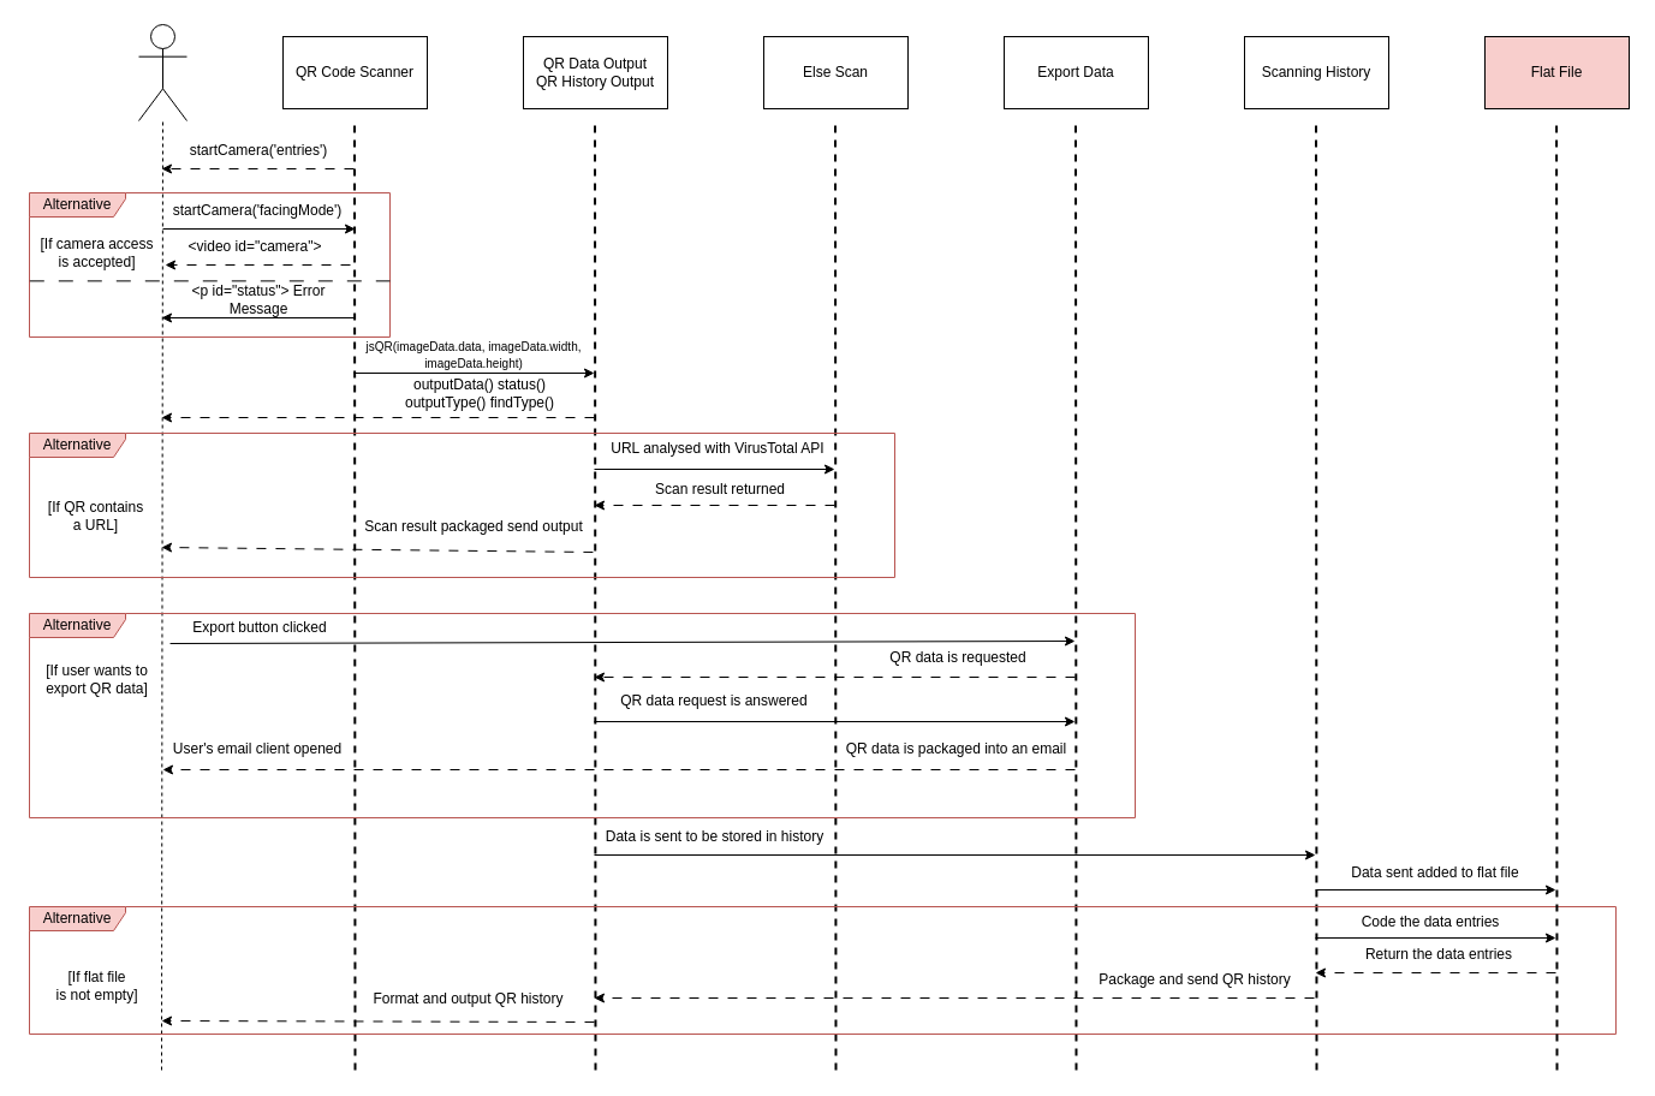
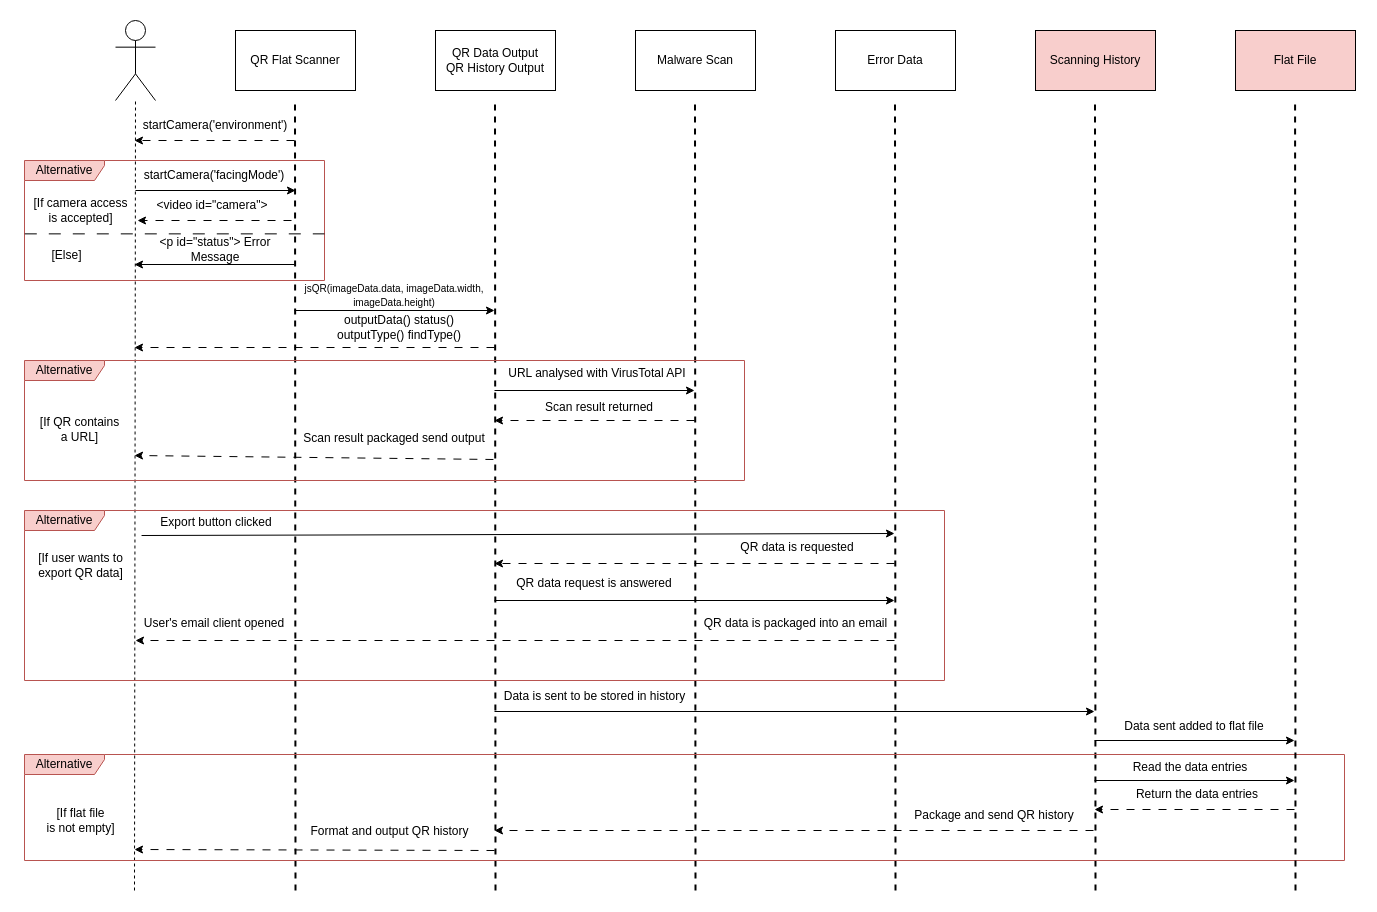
- <mxCell id="4" value="QR Code Scanner" style="rounded=0;whiteSpace=wrap;html=1;" parent="1" vertex="1"><mxGeometry x="235" y="30" width="120" height="60" as="geometry" /></mxCell>
+ <mxCell id="4" value="QR Flat Scanner" style="rounded=0;whiteSpace=wrap;html=1;" parent="1" vertex="1"><mxGeometry x="235" y="30" width="120" height="60" as="geometry" /></mxCell>
- <mxCell id="7" value="Else Scan" style="rounded=0;whiteSpace=wrap;html=1;" parent="1" vertex="1"><mxGeometry x="635" y="30" width="120" height="60" as="geometry" /></mxCell>
+ <mxCell id="7" value="Malware Scan" style="rounded=0;whiteSpace=wrap;html=1;" parent="1" vertex="1"><mxGeometry x="635" y="30" width="120" height="60" as="geometry" /></mxCell>
- <mxCell id="9" value="Export Data" style="rounded=0;whiteSpace=wrap;html=1;" parent="1" vertex="1"><mxGeometry x="835" y="30" width="120" height="60" as="geometry" /></mxCell>
+ <mxCell id="9" value="Error Data" style="rounded=0;whiteSpace=wrap;html=1;" parent="1" vertex="1"><mxGeometry x="835" y="30" width="120" height="60" as="geometry" /></mxCell>
- <mxCell id="8" value="Scanning History" style="rounded=0;whiteSpace=wrap;html=1;" parent="1" vertex="1"><mxGeometry x="1035" y="30" width="120" height="60" as="geometry" /></mxCell>
+ <mxCell id="8" value="Scanning History" style="rounded=0;whiteSpace=wrap;html=1;fillColor=#f8cecc;" parent="1" vertex="1"><mxGeometry x="1035" y="30" width="120" height="60" as="geometry" /></mxCell>
- <mxCell id="18" value="startCamera('entries')&lt;font style=&quot;font-size: 11px;&quot;&gt;&lt;br&gt;&lt;/font&gt;" style="text;html=1;strokeColor=none;fillColor=none;align=center;verticalAlign=middle;whiteSpace=wrap;rounded=0;" parent="1" vertex="1"><mxGeometry x="110" y="110" width="210" height="30" as="geometry" /></mxCell>
+ <mxCell id="18" value="startCamera('environment')&lt;font style=&quot;font-size: 11px;&quot;&gt;&lt;br&gt;&lt;/font&gt;" style="text;html=1;strokeColor=none;fillColor=none;align=center;verticalAlign=middle;whiteSpace=wrap;rounded=0;" parent="1" vertex="1"><mxGeometry x="110" y="110" width="210" height="30" as="geometry" /></mxCell>
+ <mxCell id="26" value="[Else]" style="text;html=1;align=center;verticalAlign=middle;resizable=0;points=[];autosize=1;strokeColor=none;fillColor=none;" parent="23" vertex="1"><mxGeometry x="16.731" y="80" width="50" height="30" as="geometry" /></mxCell>
- <mxCell id="59" value="Code the data entries" style="text;html=1;strokeColor=none;fillColor=none;align=center;verticalAlign=middle;whiteSpace=wrap;rounded=0;" parent="1" vertex="1"><mxGeometry x="1110" y="752" width="160" height="30" as="geometry" /></mxCell>
+ <mxCell id="59" value="Read the data entries" style="text;html=1;strokeColor=none;fillColor=none;align=center;verticalAlign=middle;whiteSpace=wrap;rounded=0;" parent="1" vertex="1"><mxGeometry x="1110" y="752" width="160" height="30" as="geometry" /></mxCell>
